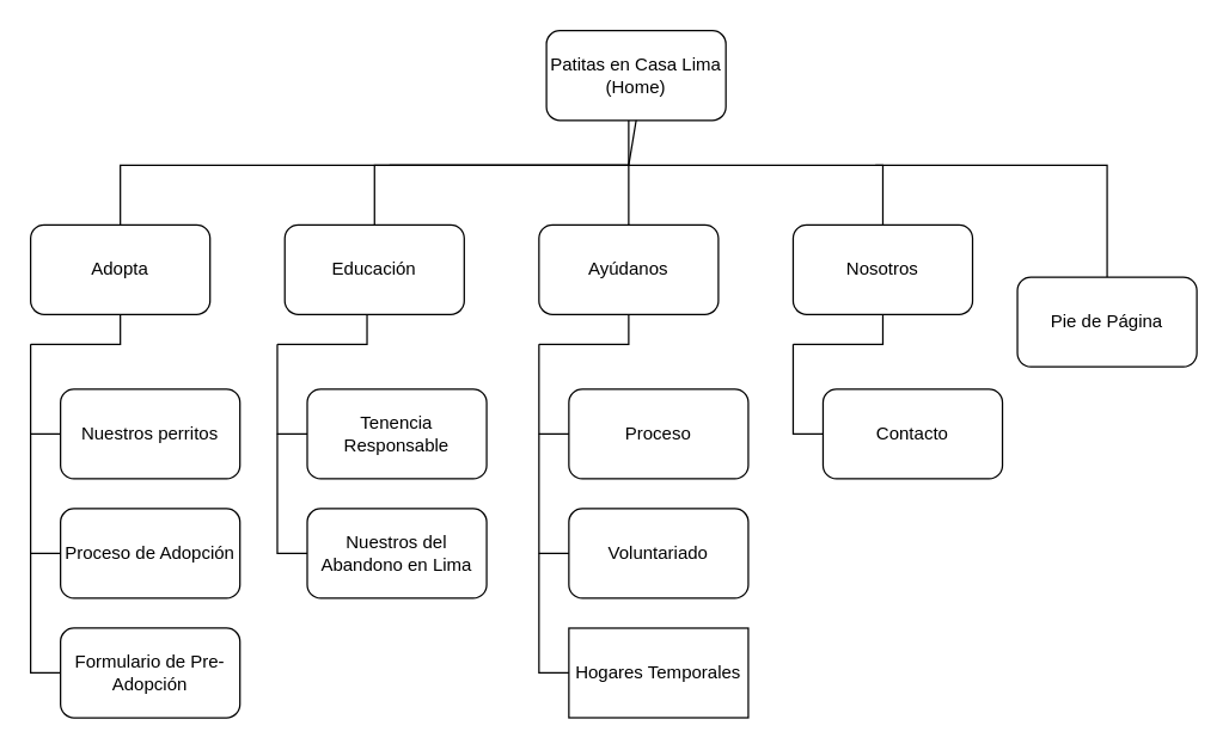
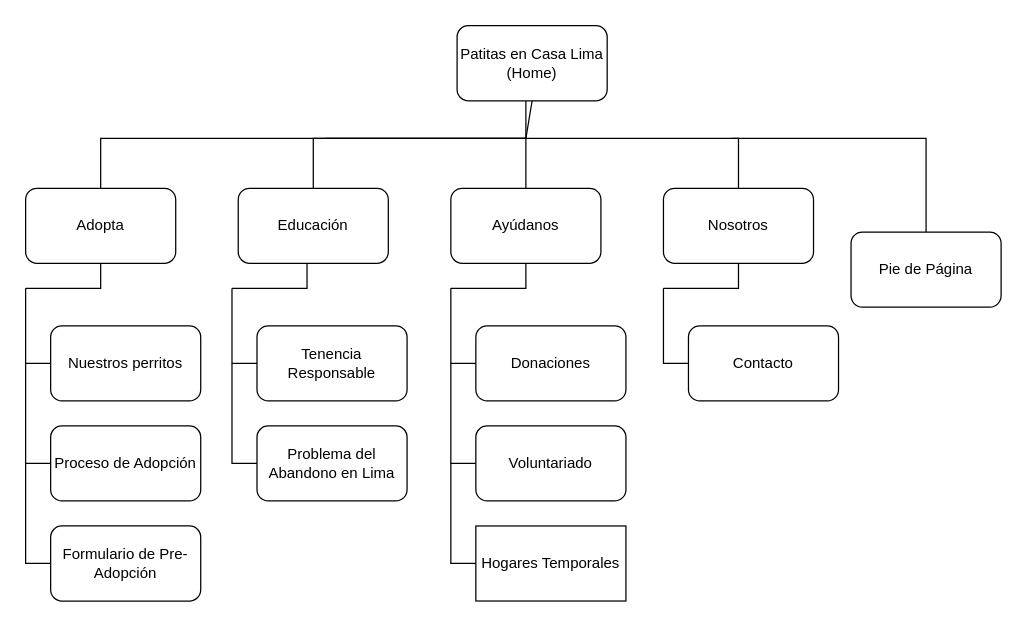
- <mxCell id="23" value="&lt;div&gt;Proceso&lt;/div&gt;" style="whiteSpace=wrap;html=1;rounded=1;" parent="1" vertex="1"><mxGeometry x="380" y="260" width="120" height="60" as="geometry" /></mxCell>
+ <mxCell id="23" value="&lt;div&gt;Donaciones&lt;/div&gt;" style="whiteSpace=wrap;html=1;rounded=1;" parent="1" vertex="1"><mxGeometry x="380" y="260" width="120" height="60" as="geometry" /></mxCell>
- <mxCell id="19" value="&lt;div&gt;Nuestros del Abandono en Lima&lt;/div&gt;" style="whiteSpace=wrap;html=1;rounded=1;" parent="1" vertex="1"><mxGeometry x="205" y="340" width="120" height="60" as="geometry" /></mxCell>
+ <mxCell id="19" value="&lt;div&gt;Problema del Abandono en Lima&lt;/div&gt;" style="whiteSpace=wrap;html=1;rounded=1;" parent="1" vertex="1"><mxGeometry x="205" y="340" width="120" height="60" as="geometry" /></mxCell>
